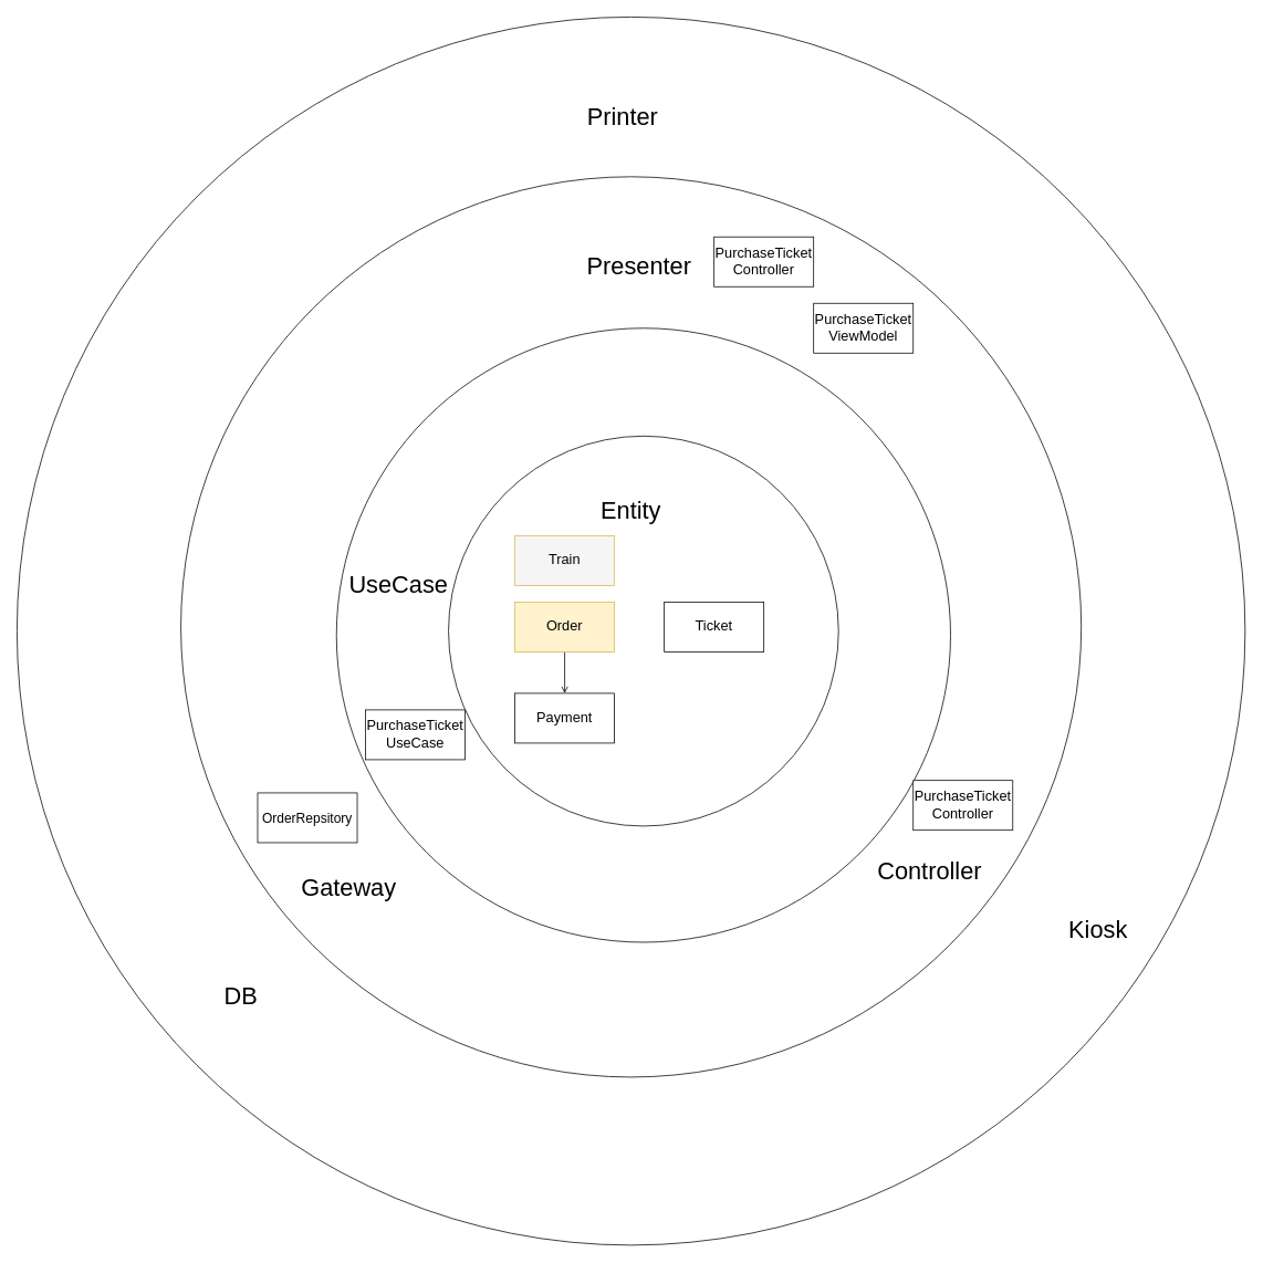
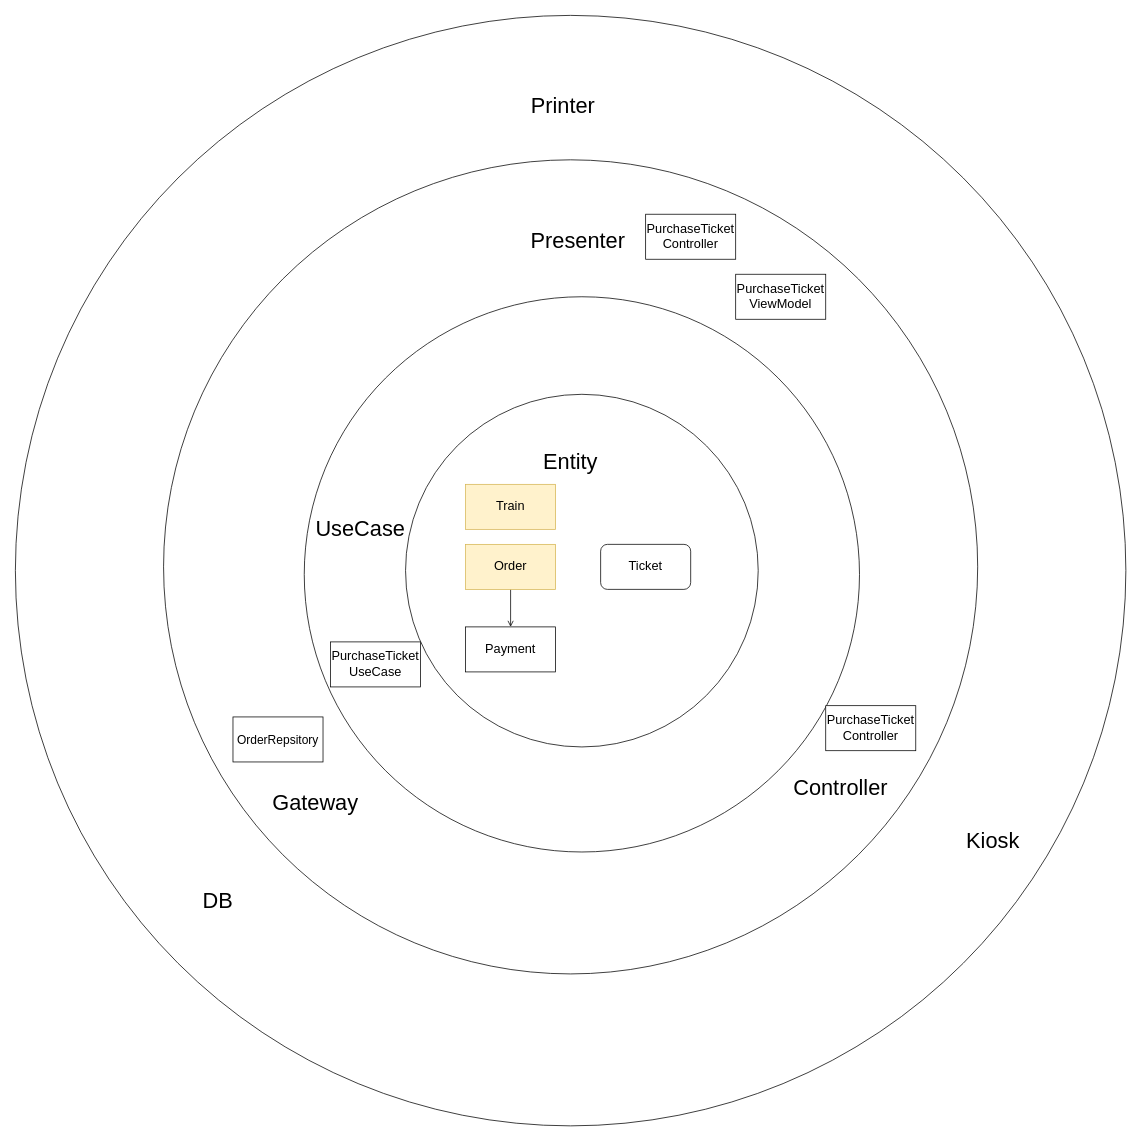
- <mxCell id="23" value="&lt;font style=&quot;font-size: 17px&quot;&gt;Train&lt;/font&gt;" style="rounded=0;whiteSpace=wrap;html=1;fillColor=#f5f5f5;strokeColor=#d6b656;" vertex="1" parent="1"><mxGeometry x="620" y="645" width="120" height="60" as="geometry" /></mxCell>
+ <mxCell id="23" value="&lt;font style=&quot;font-size: 17px&quot;&gt;Train&lt;/font&gt;" style="rounded=0;whiteSpace=wrap;html=1;fillColor=#fff2cc;strokeColor=#d6b656;" vertex="1" parent="1"><mxGeometry x="620" y="645" width="120" height="60" as="geometry" /></mxCell>
- <mxCell id="8" value="&lt;font style=&quot;font-size: 17px&quot;&gt;Ticket&lt;/font&gt;" style="rounded=0;whiteSpace=wrap;html=1;" parent="1" vertex="1"><mxGeometry x="800" y="725" width="120" height="60" as="geometry" /></mxCell>
+ <mxCell id="8" value="&lt;font style=&quot;font-size: 17px&quot;&gt;Ticket&lt;/font&gt;" style="whiteSpace=wrap;html=1;rounded=1;" parent="1" vertex="1"><mxGeometry x="800" y="725" width="120" height="60" as="geometry" /></mxCell>
